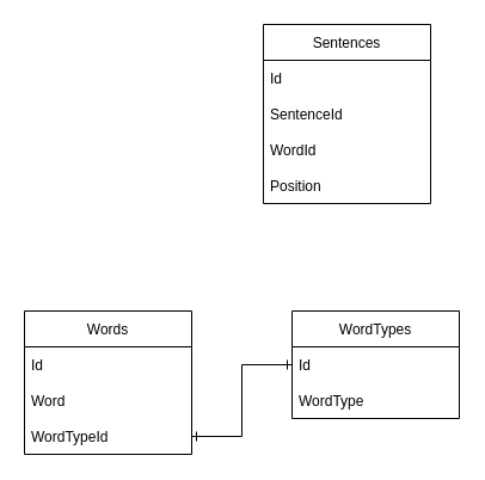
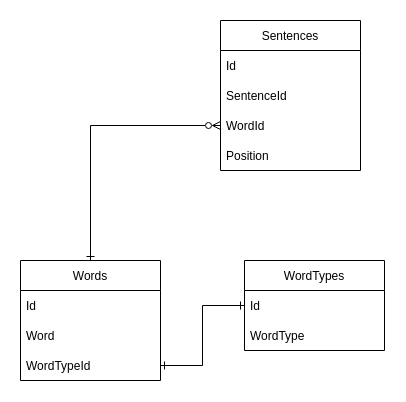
+ <mxCell id="7" style="edgeStyle=orthogonalEdgeStyle;rounded=0;orthogonalLoop=1;jettySize=auto;html=1;exitX=0.5;exitY=0;exitDx=0;exitDy=0;entryX=0;entryY=0.5;entryDx=0;entryDy=0;strokeColor=default;endArrow=ERzeroToMany;endFill=0;startArrow=ERone;startFill=0;" edge="1" parent="1" source="8" target="5"><mxGeometry relative="1" as="geometry" /></mxCell>
